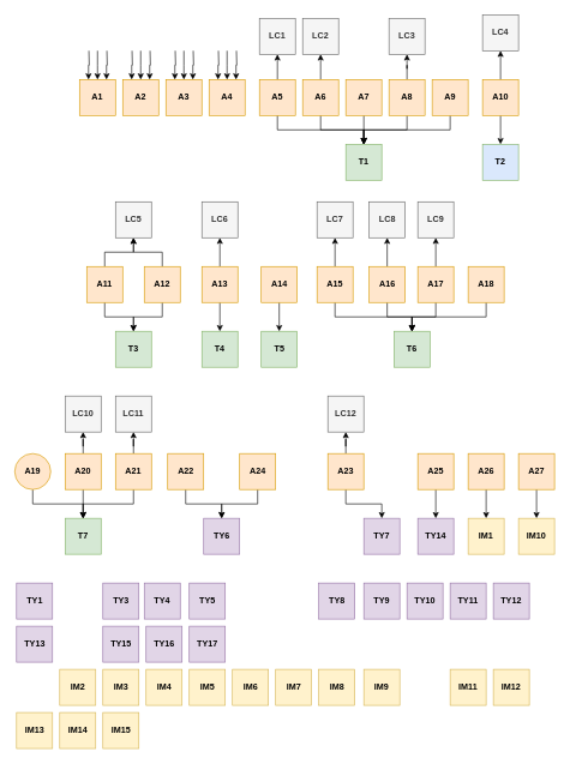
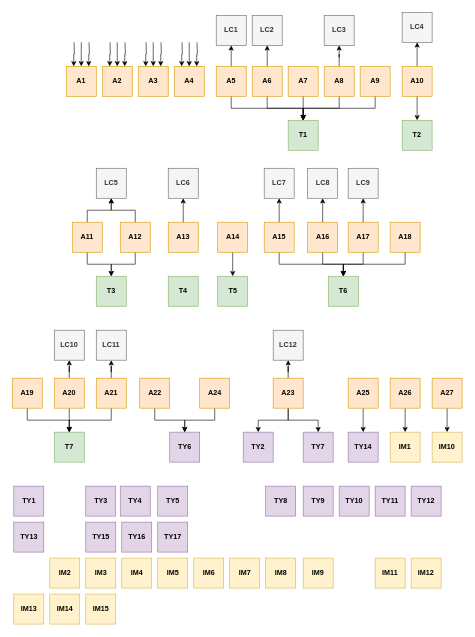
- <mxCell id="20" value="T2" style="rounded=0;whiteSpace=wrap;html=1;fontStyle=1;fillColor=#dae8fc;strokeColor=#82b366;" vertex="1" parent="1"><mxGeometry x="670" y="200" width="50" height="50" as="geometry" /></mxCell>
+ <mxCell id="20" value="T2" style="rounded=0;whiteSpace=wrap;html=1;fontStyle=1;fillColor=#d5e8d4;strokeColor=#82b366;" vertex="1" parent="1"><mxGeometry x="670" y="200" width="50" height="50" as="geometry" /></mxCell>
- <mxCell id="65" value="" style="edgeStyle=orthogonalEdgeStyle;rounded=0;orthogonalLoop=1;jettySize=auto;html=1;startArrow=none;startFill=0;endArrow=classic;endFill=1;" edge="1" parent="1" source="66" target="22"><mxGeometry relative="1" as="geometry" /></mxCell>
- <mxCell id="81" value="A19" style="ellipse;whiteSpace=wrap;html=1;fontStyle=1;fillColor=#ffe6cc;strokeColor=#d79b00;" vertex="1" parent="1"><mxGeometry x="20" y="630" width="50" height="50" as="geometry" /></mxCell>
+ <mxCell id="81" value="A19" style="rounded=0;whiteSpace=wrap;html=1;fontStyle=1;fillColor=#ffe6cc;strokeColor=#d79b00;" vertex="1" parent="1"><mxGeometry x="20" y="630" width="50" height="50" as="geometry" /></mxCell>
+ <mxCell id="91" style="edgeStyle=orthogonalEdgeStyle;rounded=0;orthogonalLoop=1;jettySize=auto;html=1;exitX=0.5;exitY=1;exitDx=0;exitDy=0;entryX=0.5;entryY=0;entryDx=0;entryDy=0;startArrow=none;startFill=0;endArrow=classic;endFill=1;" edge="1" parent="1" source="93" target="13"><mxGeometry relative="1" as="geometry" /></mxCell>
+ <mxCell id="13" value="&lt;b&gt;TY2&lt;/b&gt;" style="whiteSpace=wrap;html=1;aspect=fixed;fillColor=#e1d5e7;strokeColor=#9673a6;" parent="1" vertex="1"><mxGeometry x="405" y="720" width="50" height="50" as="geometry" /></mxCell>
